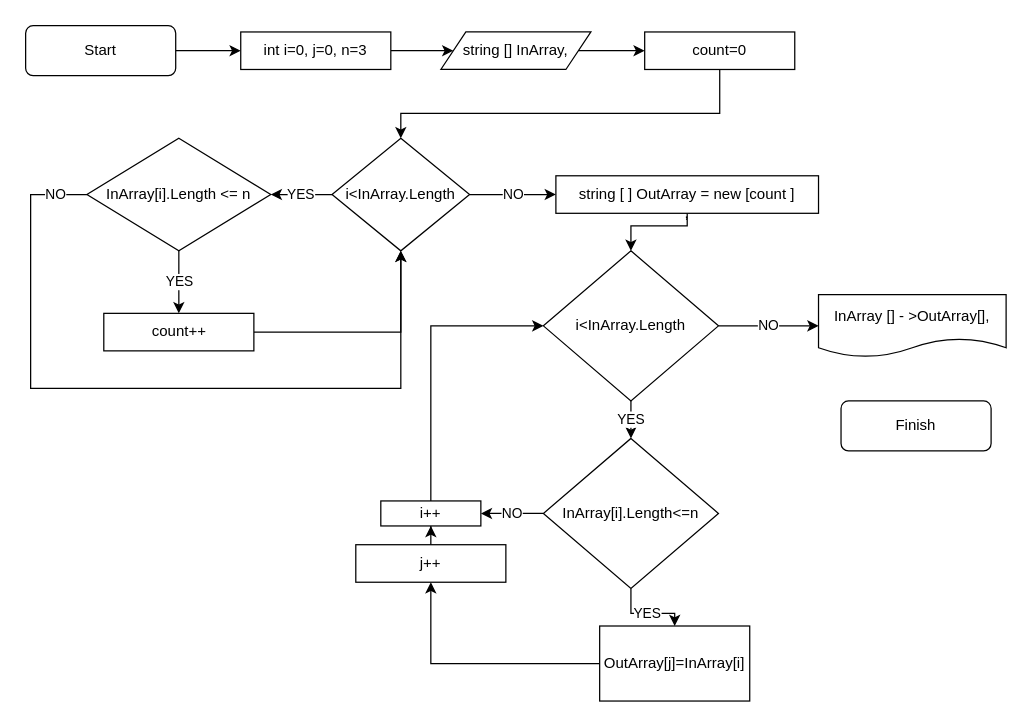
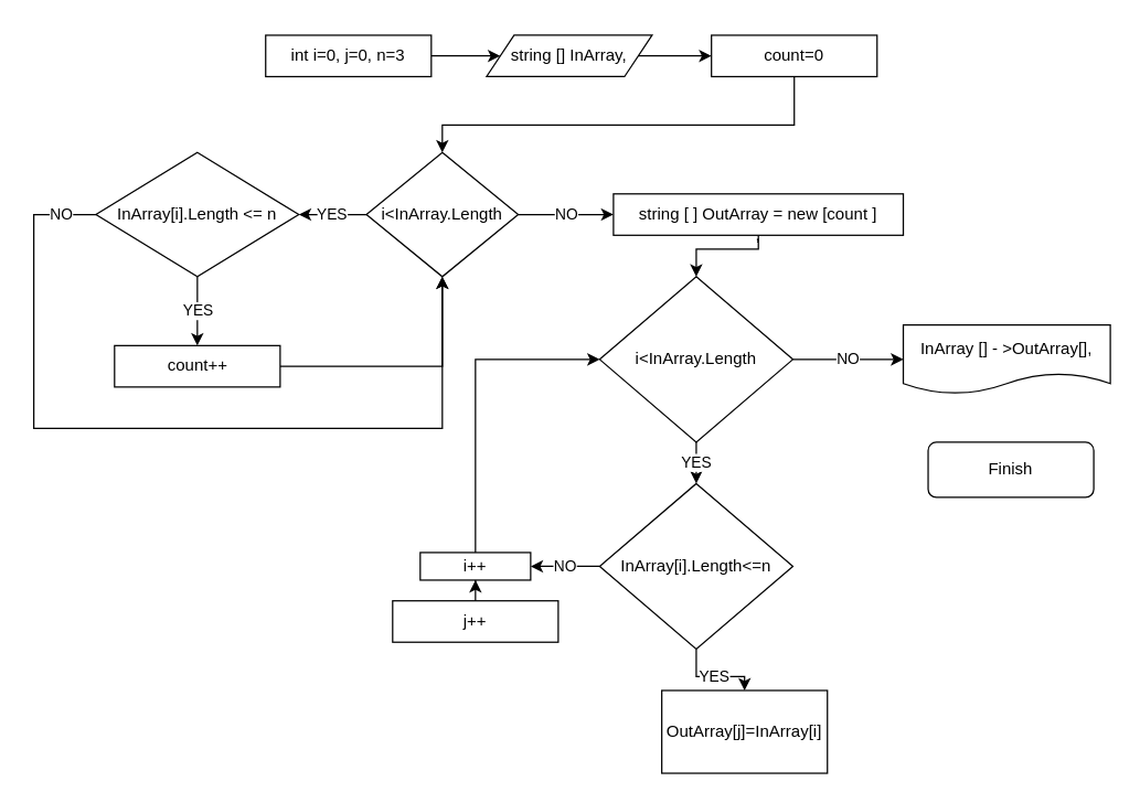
- <mxCell id="3" value="Start" style="rounded=1;whiteSpace=wrap;html=1;fontSize=12;glass=0;strokeWidth=1;shadow=0;" parent="1" vertex="1"><mxGeometry x="20" y="20" width="120" height="40" as="geometry" /></mxCell>
- <mxCell id="2" value="" style="edgeStyle=orthogonalEdgeStyle;rounded=0;orthogonalLoop=1;jettySize=auto;html=1;" edge="1" parent="1" source="3" target="6"><mxGeometry relative="1" as="geometry" /></mxCell>
- <mxCell id="15" value="" style="edgeStyle=orthogonalEdgeStyle;rounded=0;orthogonalLoop=1;jettySize=auto;html=1;" parent="1" source="16" target="18" edge="1"><mxGeometry relative="1" as="geometry" /></mxCell>
